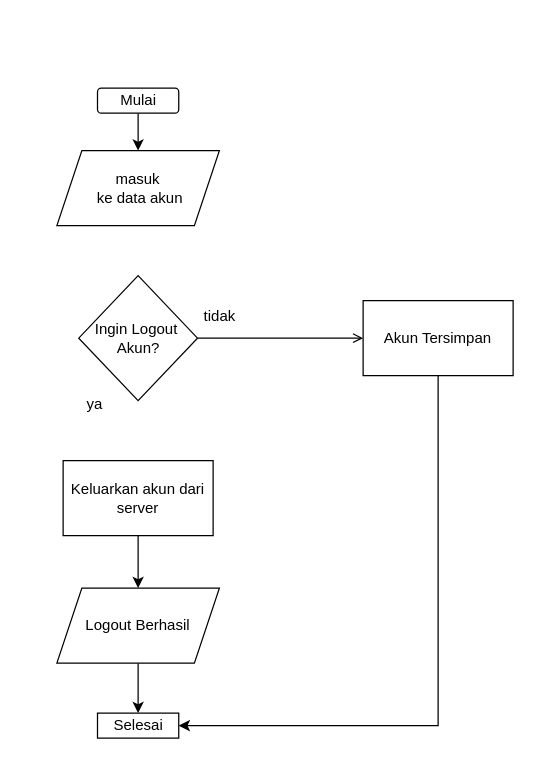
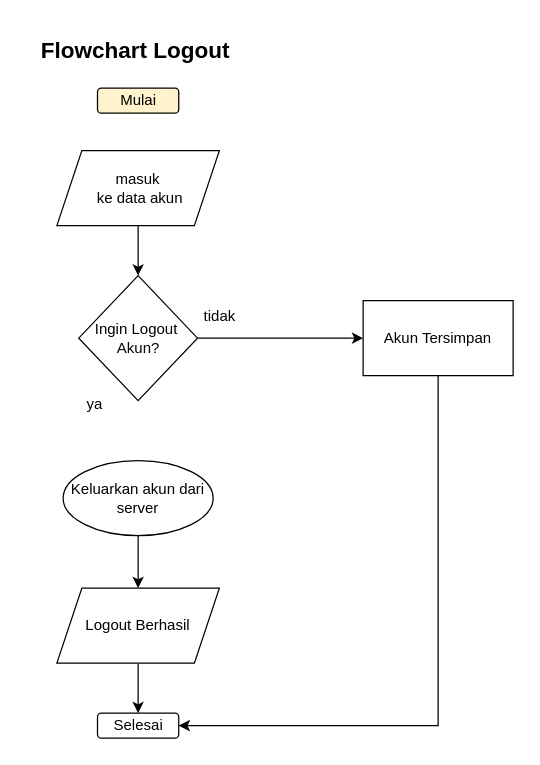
+ <mxCell id="3" value="&lt;b&gt;&lt;font style=&quot;font-size: 18px;&quot;&gt;Flowchart Logout&amp;nbsp;&lt;/font&gt;&lt;/b&gt;" style="text;html=1;align=center;verticalAlign=middle;resizable=0;points=[];autosize=1;strokeColor=none;fillColor=none;" parent="1" vertex="1"><mxGeometry x="20" y="20" width="180" height="40" as="geometry" /></mxCell>
- <mxCell id="5" value="Mulai" style="rounded=1;whiteSpace=wrap;html=1;" parent="1" vertex="1"><mxGeometry x="77.5" y="70" width="65" height="20" as="geometry" /></mxCell>
+ <mxCell id="5" value="Mulai" style="rounded=1;whiteSpace=wrap;html=1;fillColor=#fff2cc;" parent="1" vertex="1"><mxGeometry x="77.5" y="70" width="65" height="20" as="geometry" /></mxCell>
- <mxCell id="4" style="edgeStyle=orthogonalEdgeStyle;rounded=0;orthogonalLoop=1;jettySize=auto;html=1;exitX=0.5;exitY=1;exitDx=0;exitDy=0;entryX=0.5;entryY=0;entryDx=0;entryDy=0;" parent="1" source="5" target="7" edge="1"><mxGeometry relative="1" as="geometry" /></mxCell>
+ <mxCell id="6" style="edgeStyle=orthogonalEdgeStyle;rounded=0;orthogonalLoop=1;jettySize=auto;html=1;exitX=0.5;exitY=1;exitDx=0;exitDy=0;entryX=0.5;entryY=0;entryDx=0;entryDy=0;" edge="1" parent="1" source="7" target="10"><mxGeometry relative="1" as="geometry" /></mxCell>
- <mxCell id="9" style="edgeStyle=orthogonalEdgeStyle;rounded=0;orthogonalLoop=1;jettySize=auto;html=1;exitX=1;exitY=0.5;exitDx=0;exitDy=0;entryX=0;entryY=0.5;entryDx=0;entryDy=0;endArrow=open;" edge="1" parent="1" source="10" target="16"><mxGeometry relative="1" as="geometry" /></mxCell>
+ <mxCell id="9" style="edgeStyle=orthogonalEdgeStyle;rounded=0;orthogonalLoop=1;jettySize=auto;html=1;exitX=1;exitY=0.5;exitDx=0;exitDy=0;entryX=0;entryY=0.5;entryDx=0;entryDy=0;" edge="1" parent="1" source="10" target="16"><mxGeometry relative="1" as="geometry" /></mxCell>
- <mxCell id="12" value="Keluarkan akun dari server" style="rounded=0;whiteSpace=wrap;html=1;" parent="1" vertex="1"><mxGeometry x="50" y="368" width="120" height="60" as="geometry" /></mxCell>
+ <mxCell id="12" value="Keluarkan akun dari server" style="ellipse;whiteSpace=wrap;html=1;" parent="1" vertex="1"><mxGeometry x="50" y="368" width="120" height="60" as="geometry" /></mxCell>
- <mxCell id="8" value="Selesai" style="whiteSpace=wrap;html=1;rounded=0;" parent="1" vertex="1"><mxGeometry x="77.5" y="570" width="65" height="20" as="geometry" /></mxCell>
+ <mxCell id="8" value="Selesai" style="rounded=1;whiteSpace=wrap;html=1;" parent="1" vertex="1"><mxGeometry x="77.5" y="570" width="65" height="20" as="geometry" /></mxCell>
